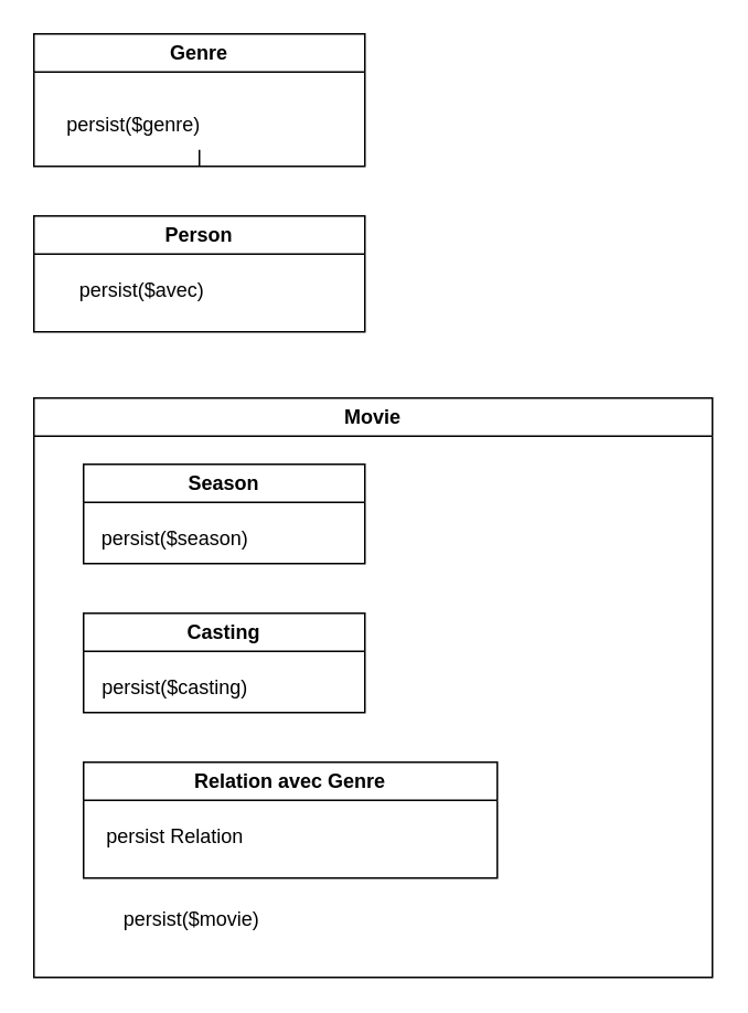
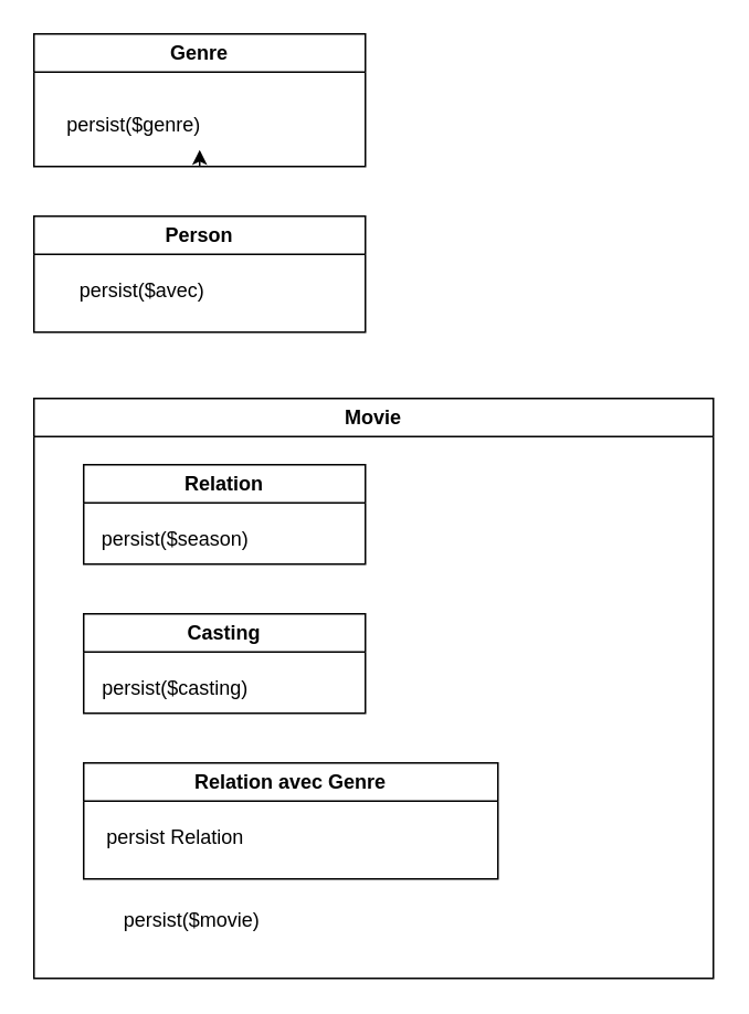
- <mxCell id="4" style="edgeStyle=orthogonalEdgeStyle;rounded=0;orthogonalLoop=1;jettySize=auto;html=1;entryX=0.9;entryY=1;entryDx=0;entryDy=0;entryPerimeter=0;endArrow=none;" edge="1" parent="2" source="2" target="3"><mxGeometry relative="1" as="geometry" /></mxCell>
+ <mxCell id="4" style="edgeStyle=orthogonalEdgeStyle;rounded=0;orthogonalLoop=1;jettySize=auto;html=1;entryX=0.9;entryY=1;entryDx=0;entryDy=0;entryPerimeter=0;" edge="1" parent="2" source="2" target="3"><mxGeometry relative="1" as="geometry" /></mxCell>
- <mxCell id="8" value="Season" style="swimlane;whiteSpace=wrap;html=1;" vertex="1" parent="7"><mxGeometry x="30" y="40" width="170" height="60" as="geometry" /></mxCell>
+ <mxCell id="8" value="Relation" style="swimlane;whiteSpace=wrap;html=1;" vertex="1" parent="7"><mxGeometry x="30" y="40" width="170" height="60" as="geometry" /></mxCell>
